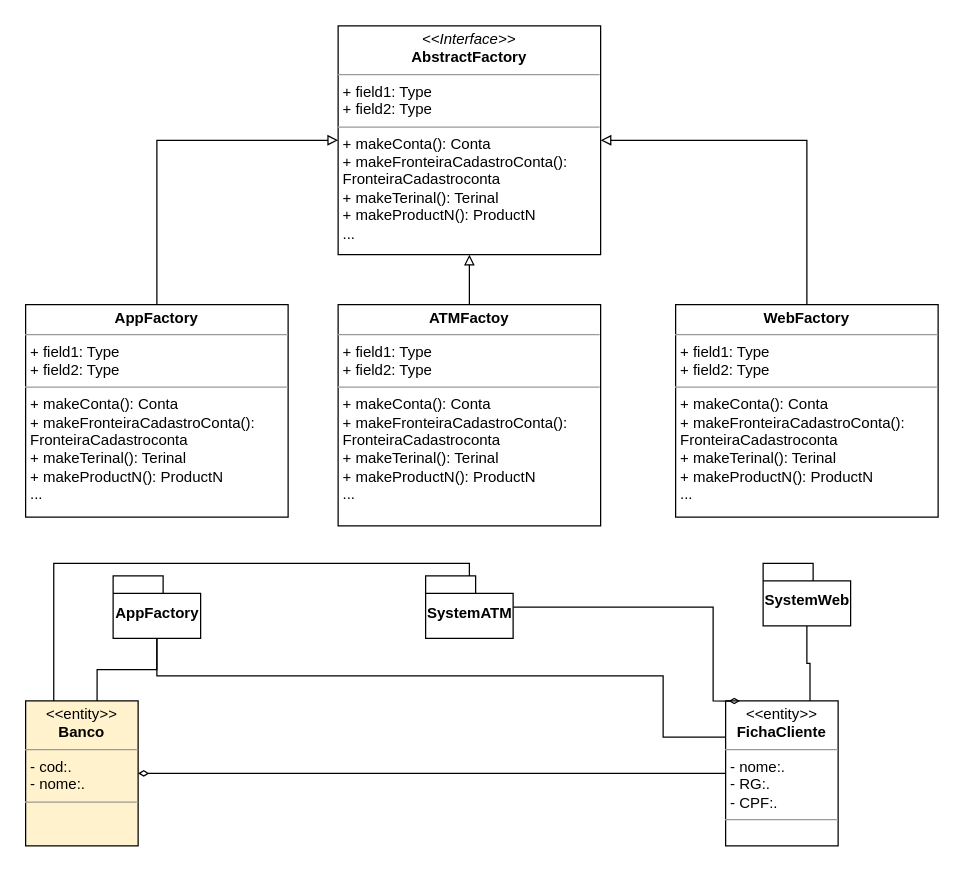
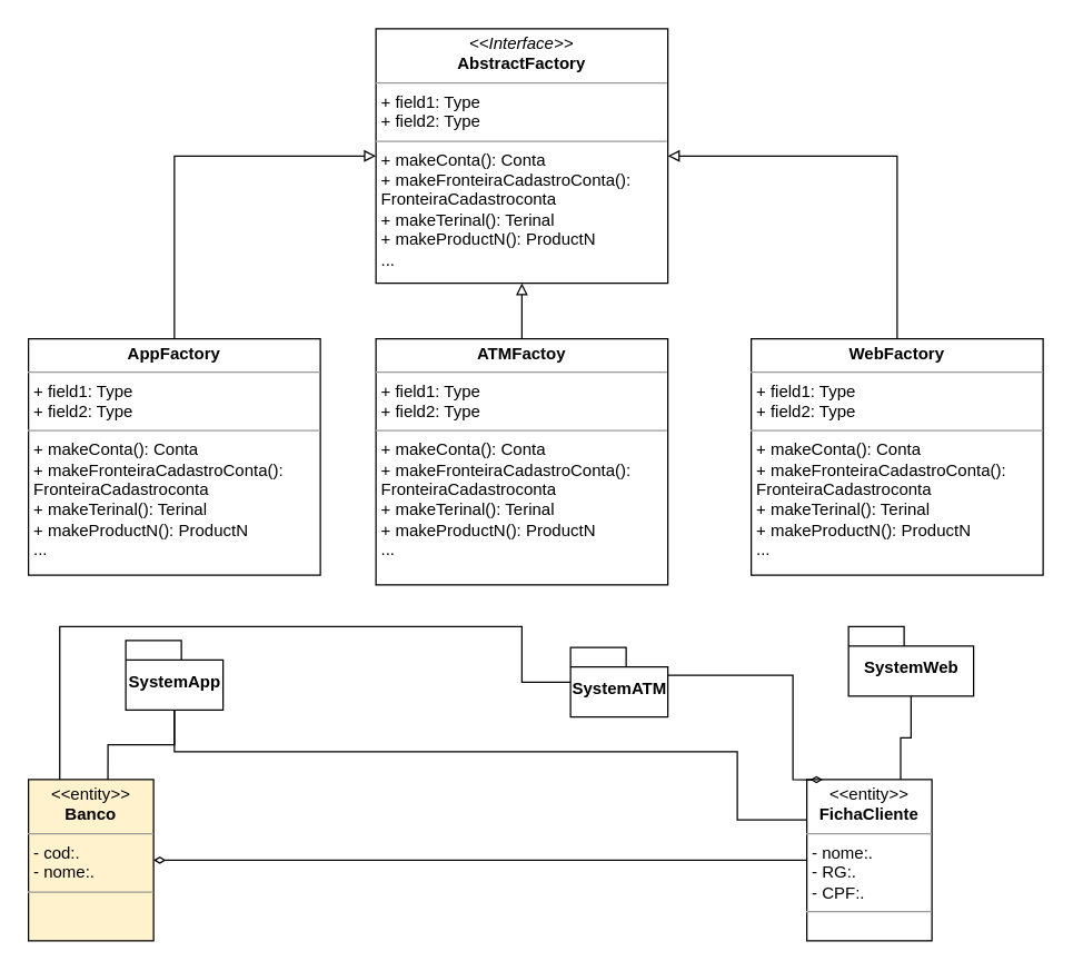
- <mxCell id="19" value="SystemWeb" style="shape=folder;fontStyle=1;spacingTop=10;tabWidth=40;tabHeight=14;tabPosition=left;html=1;" vertex="1" parent="1"><mxGeometry x="610" y="450" width="70" height="50" as="geometry" /></mxCell>
+ <mxCell id="19" value="SystemWeb" style="shape=folder;fontStyle=1;spacingTop=10;tabWidth=40;tabHeight=14;tabPosition=left;html=1;" vertex="1" parent="1"><mxGeometry x="610" y="450" width="90" height="50" as="geometry" /></mxCell>
- <mxCell id="17" value="SystemATM" style="shape=folder;fontStyle=1;spacingTop=10;tabWidth=40;tabHeight=14;tabPosition=left;html=1;" vertex="1" parent="1"><mxGeometry x="340" y="460" width="70" height="50" as="geometry" /></mxCell>
+ <mxCell id="17" value="SystemATM" style="shape=folder;fontStyle=1;spacingTop=10;tabWidth=40;tabHeight=14;tabPosition=left;html=1;" vertex="1" parent="1"><mxGeometry x="410" y="465" width="70" height="50" as="geometry" /></mxCell>
- <mxCell id="11" value="AppFactory" style="shape=folder;fontStyle=1;spacingTop=10;tabWidth=40;tabHeight=14;tabPosition=left;html=1;" vertex="1" parent="1"><mxGeometry x="90" y="460" width="70" height="50" as="geometry" /></mxCell>
+ <mxCell id="11" value="SystemApp" style="shape=folder;fontStyle=1;spacingTop=10;tabWidth=40;tabHeight=14;tabPosition=left;html=1;" vertex="1" parent="1"><mxGeometry x="90" y="460" width="70" height="50" as="geometry" /></mxCell>
